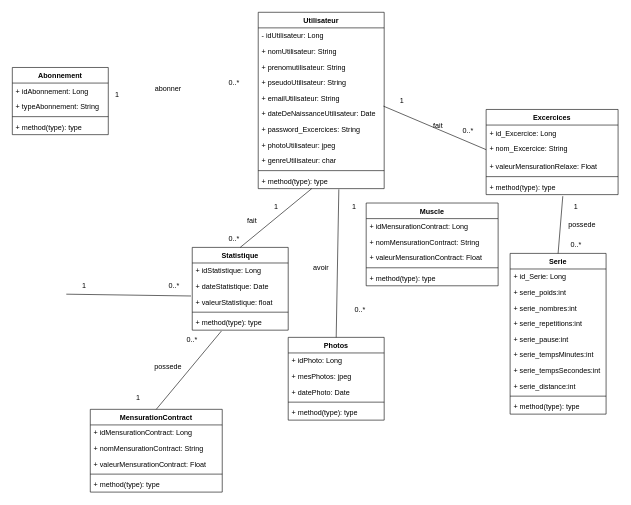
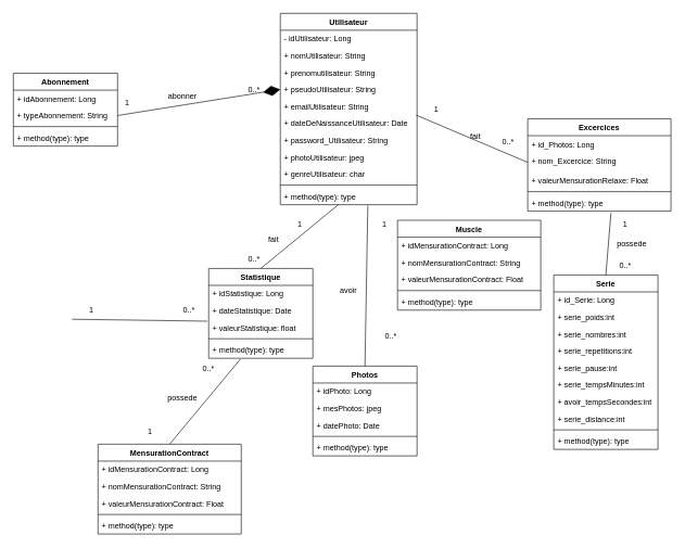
+ <mxCell id="62" value="" style="endArrow=diamondThin;endFill=1;endSize=24;html=1;rounded=0;entryX=0;entryY=0.5;entryDx=0;entryDy=0;exitX=1;exitY=0.5;exitDx=0;exitDy=0;" parent="1" source="59" target="6" edge="1"><mxGeometry width="160" relative="1" as="geometry"><mxPoint x="270" y="452" as="sourcePoint" /><mxPoint x="430" y="452" as="targetPoint" /></mxGeometry></mxCell>
- <mxCell id="9" value="+ password_Excercices: String" style="text;strokeColor=none;fillColor=none;align=left;verticalAlign=top;spacingLeft=4;spacingRight=4;overflow=hidden;rotatable=0;points=[[0,0.5],[1,0.5]];portConstraint=eastwest;" parent="2" vertex="1"><mxGeometry y="182" width="210" height="26" as="geometry" /></mxCell>
+ <mxCell id="9" value="+ password_Utilisateur: String" style="text;strokeColor=none;fillColor=none;align=left;verticalAlign=top;spacingLeft=4;spacingRight=4;overflow=hidden;rotatable=0;points=[[0,0.5],[1,0.5]];portConstraint=eastwest;" parent="2" vertex="1"><mxGeometry y="182" width="210" height="26" as="geometry" /></mxCell>
- <mxCell id="21" value="+ id_Excercice: Long" style="text;strokeColor=none;fillColor=none;align=left;verticalAlign=top;spacingLeft=4;spacingRight=4;overflow=hidden;rotatable=0;points=[[0,0.5],[1,0.5]];portConstraint=eastwest;" parent="20" vertex="1"><mxGeometry y="26" width="220" height="26" as="geometry" /></mxCell>
+ <mxCell id="21" value="+ id_Photos: Long" style="text;strokeColor=none;fillColor=none;align=left;verticalAlign=top;spacingLeft=4;spacingRight=4;overflow=hidden;rotatable=0;points=[[0,0.5],[1,0.5]];portConstraint=eastwest;" parent="20" vertex="1"><mxGeometry y="26" width="220" height="26" as="geometry" /></mxCell>
- <mxCell id="73" value="+ serie_tempsSecondes:int" style="text;strokeColor=none;fillColor=none;align=left;verticalAlign=top;spacingLeft=4;spacingRight=4;overflow=hidden;rotatable=0;points=[[0,0.5],[1,0.5]];portConstraint=eastwest;" vertex="1" parent="66"><mxGeometry y="182" width="160" height="26" as="geometry" /></mxCell>
+ <mxCell id="73" value="+ avoir_tempsSecondes:int" style="text;strokeColor=none;fillColor=none;align=left;verticalAlign=top;spacingLeft=4;spacingRight=4;overflow=hidden;rotatable=0;points=[[0,0.5],[1,0.5]];portConstraint=eastwest;" vertex="1" parent="66"><mxGeometry y="182" width="160" height="26" as="geometry" /></mxCell>
